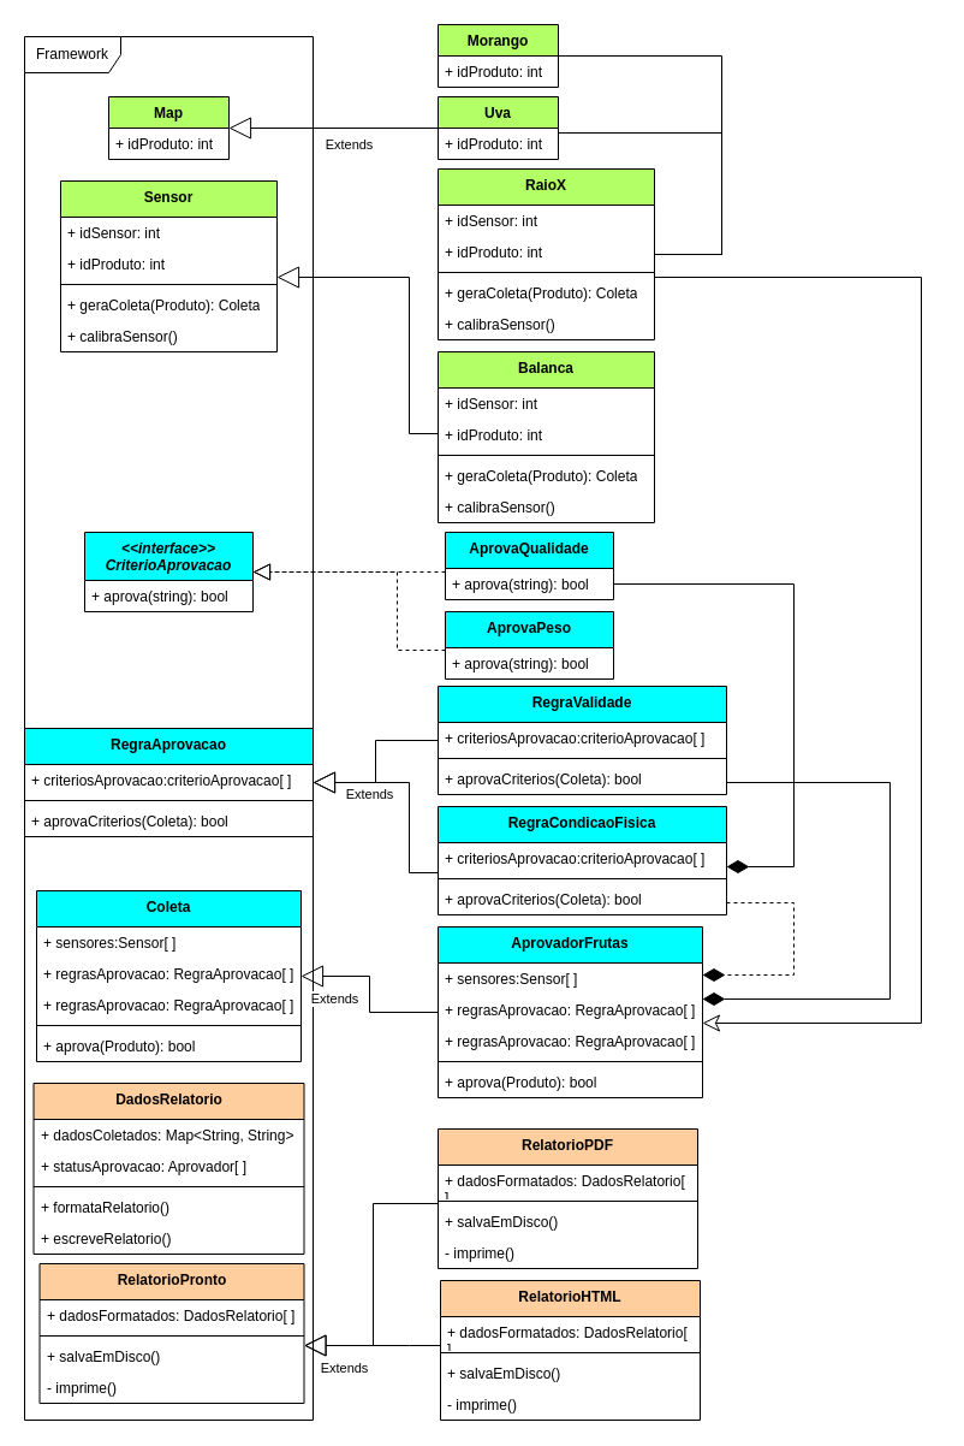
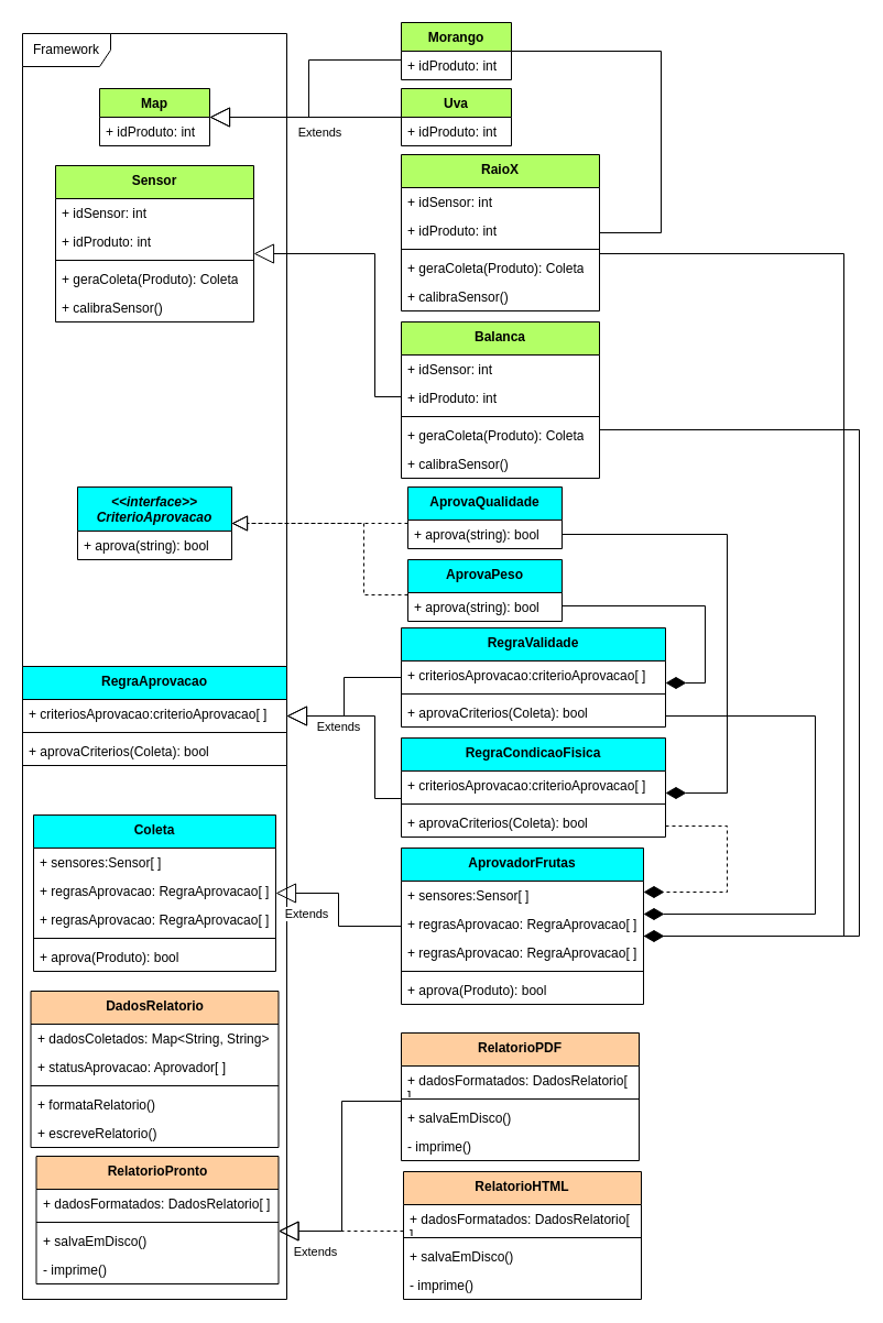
+ <mxCell id="39" value="" style="endArrow=block;endSize=16;endFill=0;html=1;rounded=0;edgeStyle=orthogonalEdgeStyle;" edge="1" parent="1" source="36" target="3"><mxGeometry x="-0.454" y="-11" width="160" relative="1" as="geometry"><mxPoint x="550" y="140" as="sourcePoint" /><mxPoint x="400" y="160" as="targetPoint" /><Array as="points"><mxPoint x="280" y="54" /><mxPoint x="280" y="106" /></Array><mxPoint as="offset" /></mxGeometry></mxCell>
- <mxCell id="89" value="" style="endArrow=none;endFill=0;endSize=12;html=1;rounded=0;edgeStyle=orthogonalEdgeStyle;" edge="1" parent="1" source="34" target="40"><mxGeometry width="160" relative="1" as="geometry"><mxPoint x="474" y="56" as="sourcePoint" /><mxPoint x="554" y="221" as="targetPoint" /><Array as="points"><mxPoint x="600" y="110" /><mxPoint x="600" y="211" /></Array></mxGeometry></mxCell>
+ <mxCell id="91" value="" style="endArrow=diamondThin;endFill=1;endSize=16;html=1;rounded=0;edgeStyle=orthogonalEdgeStyle;" edge="1" parent="1" source="46" target="69"><mxGeometry width="160" relative="1" as="geometry"><mxPoint x="554" y="240" as="sourcePoint" /><mxPoint x="594" y="860" as="targetPoint" /><Array as="points"><mxPoint x="780" y="390" /><mxPoint x="780" y="850" /></Array></mxGeometry></mxCell>
+ <mxCell id="93" value="" style="endArrow=diamondThin;endFill=1;endSize=16;html=1;rounded=0;edgeStyle=orthogonalEdgeStyle;" edge="1" parent="1" source="53" target="59"><mxGeometry width="160" relative="1" as="geometry"><mxPoint x="520" y="495" as="sourcePoint" /><mxPoint x="614" y="730" as="targetPoint" /><Array as="points"><mxPoint x="640" y="550" /><mxPoint x="640" y="620" /></Array></mxGeometry></mxCell>
- <mxCell id="90" value="" style="endArrow=classic;endFill=0;endSize=12;html=1;rounded=0;edgeStyle=orthogonalEdgeStyle;" edge="1" parent="1" source="40" target="69"><mxGeometry width="160" relative="1" as="geometry"><mxPoint x="630" y="410" as="sourcePoint" /><mxPoint x="710" y="727" as="targetPoint" /><Array as="points"><mxPoint x="766" y="230" /><mxPoint x="766" y="850" /></Array></mxGeometry></mxCell>
+ <mxCell id="90" value="" style="endArrow=none;endFill=0;endSize=12;html=1;rounded=0;edgeStyle=orthogonalEdgeStyle;" edge="1" parent="1" source="40" target="69"><mxGeometry width="160" relative="1" as="geometry"><mxPoint x="630" y="410" as="sourcePoint" /><mxPoint x="710" y="727" as="targetPoint" /><Array as="points"><mxPoint x="766" y="230" /><mxPoint x="766" y="850" /></Array></mxGeometry></mxCell>
- <mxCell id="81" value="Extends" style="endArrow=block;endSize=16;endFill=0;html=1;rounded=0;edgeStyle=orthogonalEdgeStyle;" edge="1" parent="1" source="76" target="29"><mxGeometry x="0.407" y="19" width="160" relative="1" as="geometry"><mxPoint x="409" y="1122" as="sourcePoint" /><mxPoint x="300" y="1113" as="targetPoint" /><mxPoint as="offset" /><Array as="points"><mxPoint x="340" y="1118" /><mxPoint x="340" y="1118" /></Array></mxGeometry></mxCell>
+ <mxCell id="81" value="Extends" style="endArrow=block;endSize=16;endFill=0;html=1;rounded=0;edgeStyle=orthogonalEdgeStyle;dashed=1;" edge="1" parent="1" source="76" target="29"><mxGeometry x="0.407" y="19" width="160" relative="1" as="geometry"><mxPoint x="409" y="1122" as="sourcePoint" /><mxPoint x="300" y="1113" as="targetPoint" /><mxPoint as="offset" /><Array as="points"><mxPoint x="340" y="1118" /><mxPoint x="340" y="1118" /></Array></mxGeometry></mxCell>
